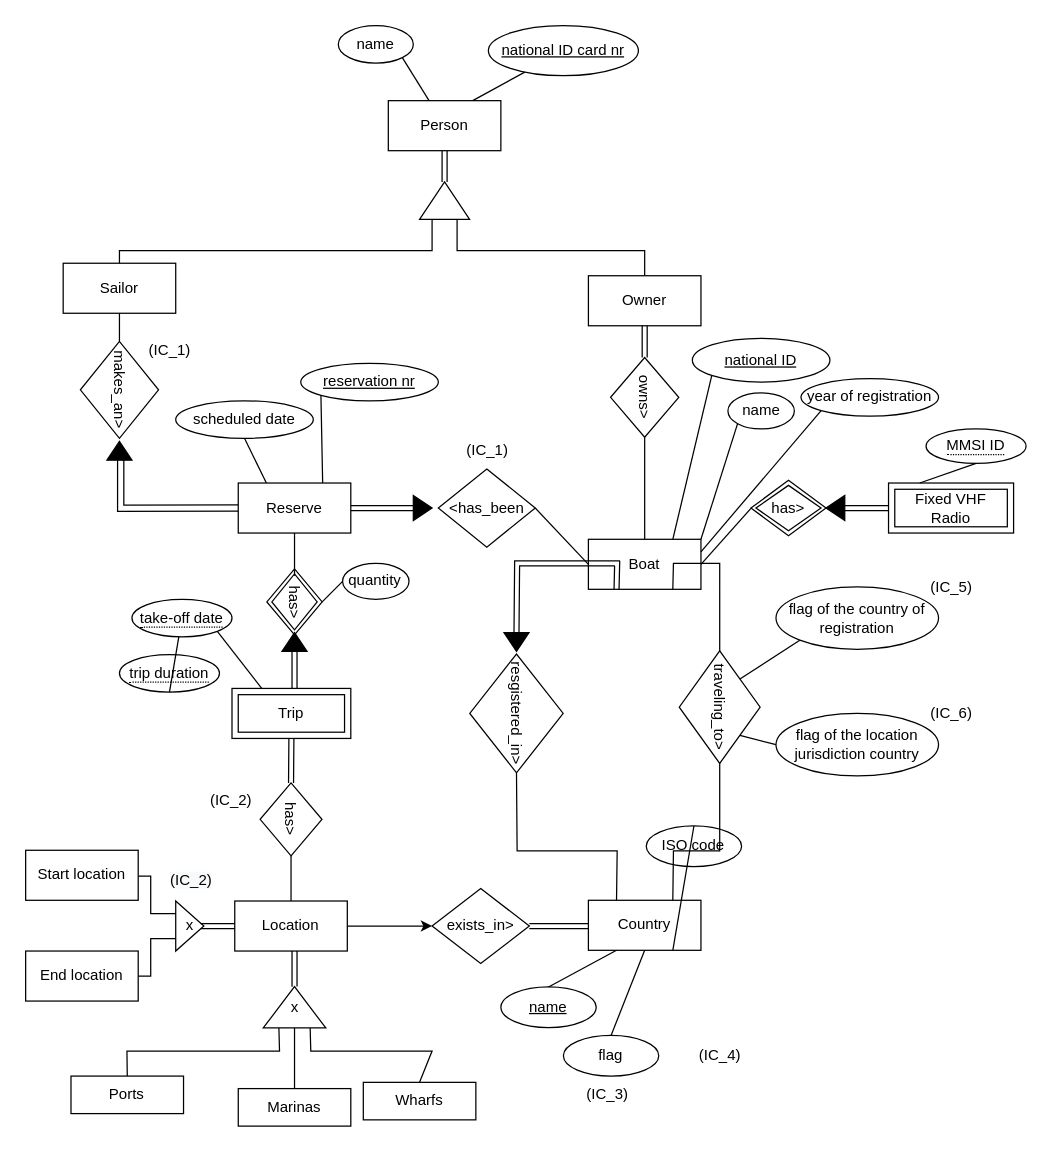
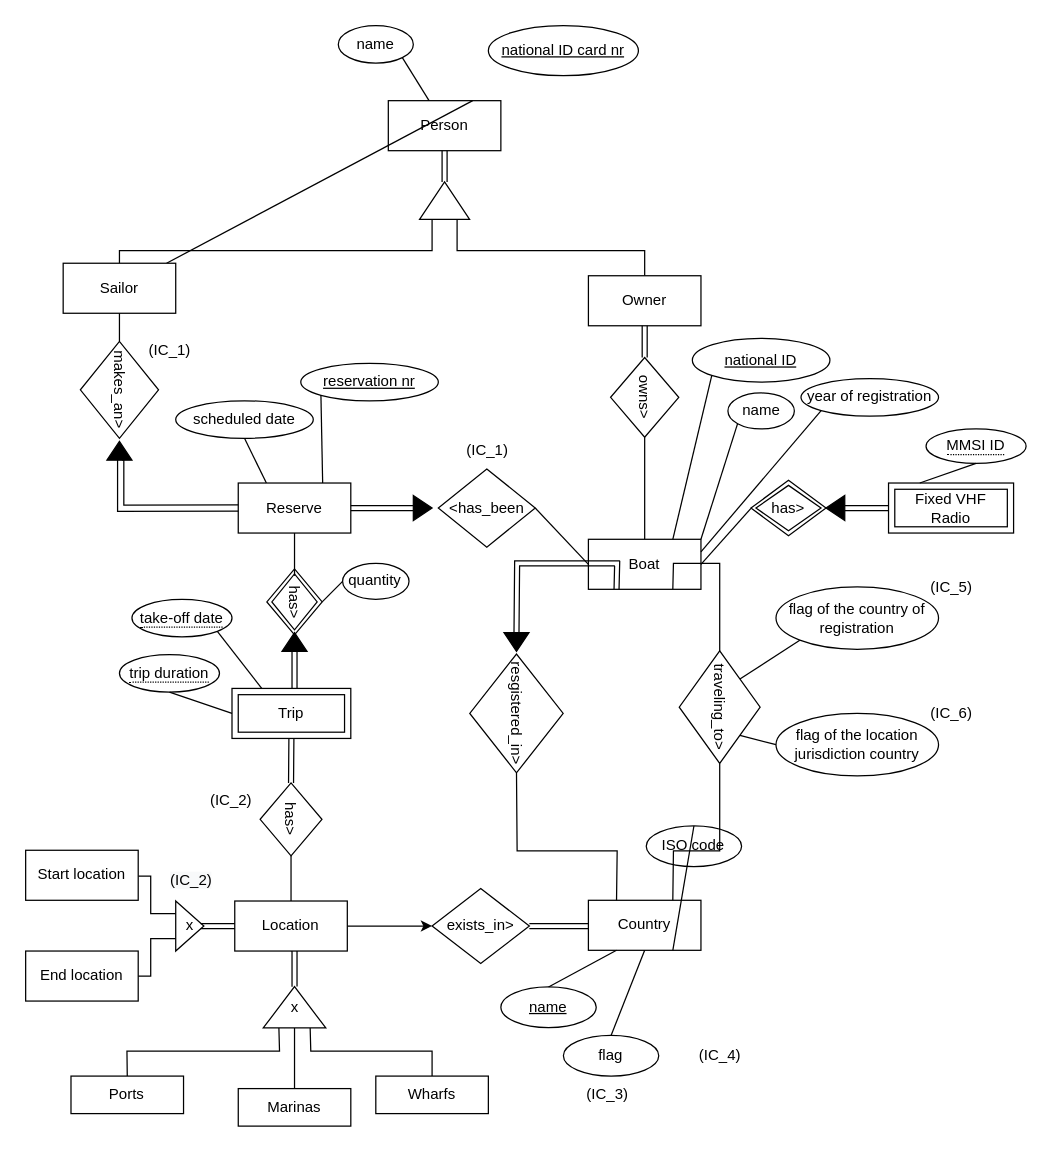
- <mxCell id="6" value="" style="endArrow=none;html=1;rounded=0;exitX=0.75;exitY=0;exitDx=0;exitDy=0;" parent="1" source="2" target="5" edge="1"><mxGeometry width="50" height="50" relative="1" as="geometry"><mxPoint x="360" y="230" as="sourcePoint" /><mxPoint x="410" y="180" as="targetPoint" /></mxGeometry></mxCell>
+ <mxCell id="6" value="" style="endArrow=none;html=1;rounded=0;exitX=0.75;exitY=0;exitDx=0;exitDy=0;" parent="1" source="2" target="10" edge="1"><mxGeometry width="50" height="50" relative="1" as="geometry"><mxPoint x="360" y="230" as="sourcePoint" /><mxPoint x="410" y="180" as="targetPoint" /></mxGeometry></mxCell>
- <mxCell id="56" value="" style="endArrow=none;html=1;rounded=0;exitX=0.5;exitY=1;exitDx=0;exitDy=0;" parent="1" source="55" target="54" edge="1"><mxGeometry relative="1" as="geometry"><mxPoint x="350" y="460" as="sourcePoint" /><mxPoint x="510" y="460" as="targetPoint" /></mxGeometry></mxCell>
+ <mxCell id="56" value="" style="endArrow=none;html=1;rounded=0;exitX=0.5;exitY=1;exitDx=0;exitDy=0;entryX=0;entryY=0.5;entryDx=0;entryDy=0;" parent="1" source="55" target="53" edge="1"><mxGeometry relative="1" as="geometry"><mxPoint x="350" y="460" as="sourcePoint" /><mxPoint x="510" y="460" as="targetPoint" /></mxGeometry></mxCell>
- <mxCell id="78" value="Wharfs" style="rounded=0;whiteSpace=wrap;html=1;" vertex="1" parent="1"><mxGeometry x="290" y="865" width="90" height="30" as="geometry" /></mxCell>
+ <mxCell id="78" value="Wharfs" style="rounded=0;whiteSpace=wrap;html=1;" vertex="1" parent="1"><mxGeometry x="300" y="860" width="90" height="30" as="geometry" /></mxCell>
